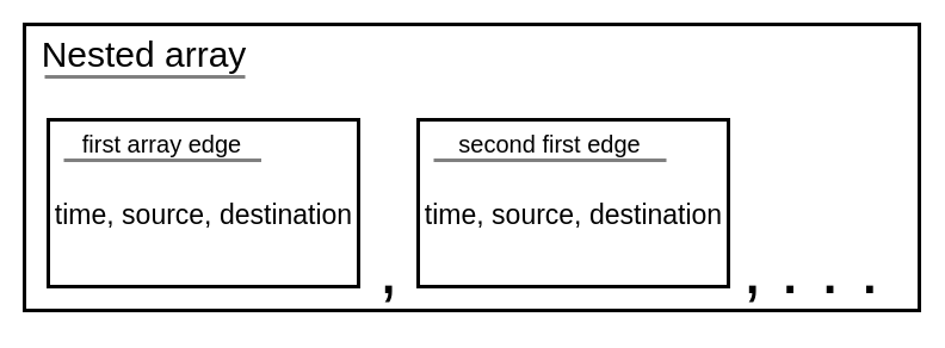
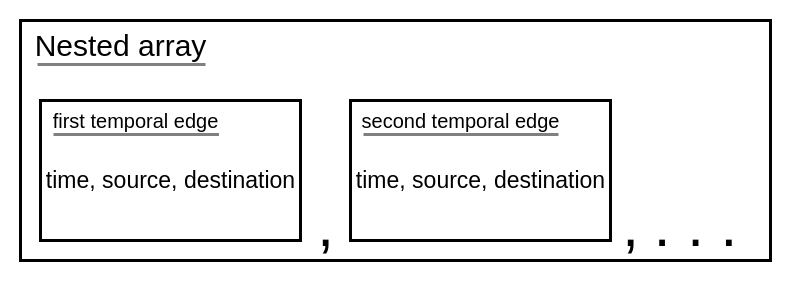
- <mxCell id="9" value="first array edge" style="text;html=1;align=center;verticalAlign=middle;resizable=0;points=[];autosize=1;strokeColor=none;fillColor=none;fontSize=20;labelBorderColor=none;" parent="1" vertex="1"><mxGeometry x="40" y="100" width="190" height="40" as="geometry" /></mxCell>
+ <mxCell id="9" value="first temporal edge" style="text;html=1;align=center;verticalAlign=middle;resizable=0;points=[];autosize=1;strokeColor=none;fillColor=none;fontSize=20;labelBorderColor=none;" parent="1" vertex="1"><mxGeometry x="40" y="100" width="190" height="40" as="geometry" /></mxCell>
- <mxCell id="10" value="second first edge" style="text;html=1;align=center;verticalAlign=middle;resizable=0;points=[];autosize=1;strokeColor=none;fillColor=none;fontSize=20;labelBorderColor=none;" parent="1" vertex="1"><mxGeometry x="350" y="100" width="220" height="40" as="geometry" /></mxCell>
+ <mxCell id="10" value="second temporal edge" style="text;html=1;align=center;verticalAlign=middle;resizable=0;points=[];autosize=1;strokeColor=none;fillColor=none;fontSize=20;labelBorderColor=none;" parent="1" vertex="1"><mxGeometry x="350" y="100" width="220" height="40" as="geometry" /></mxCell>
